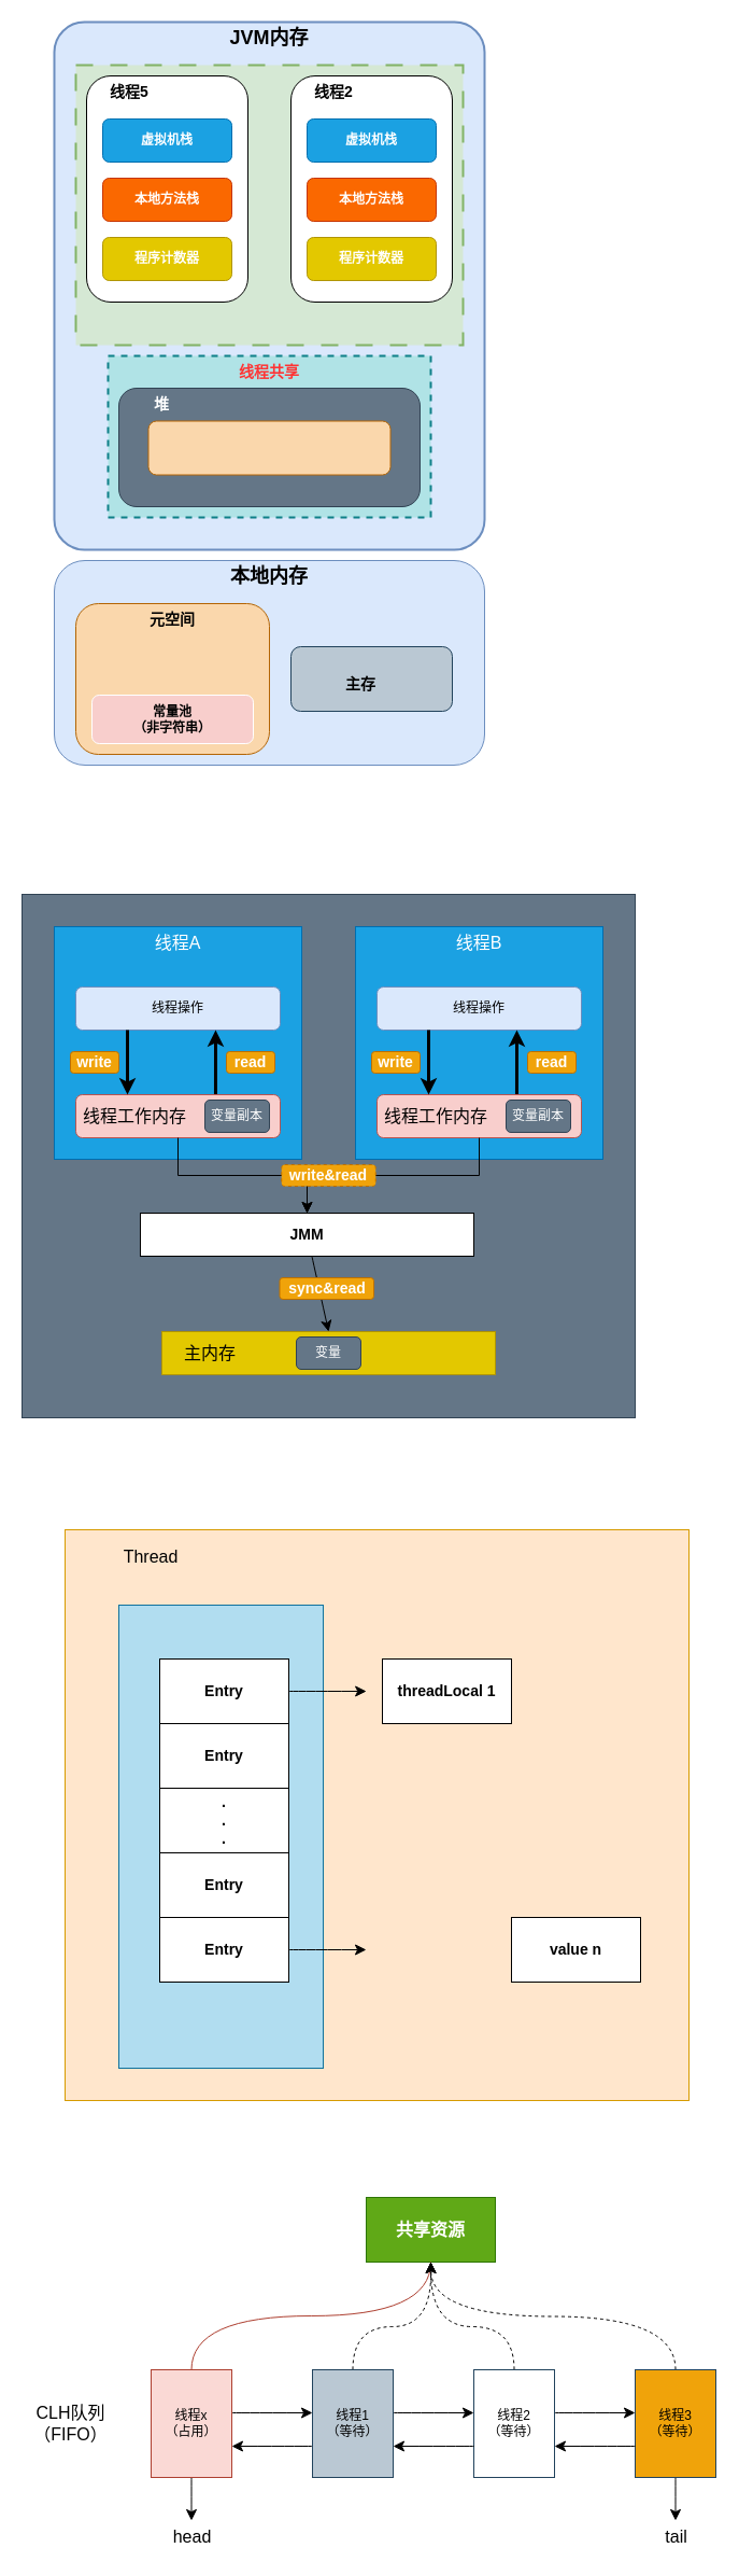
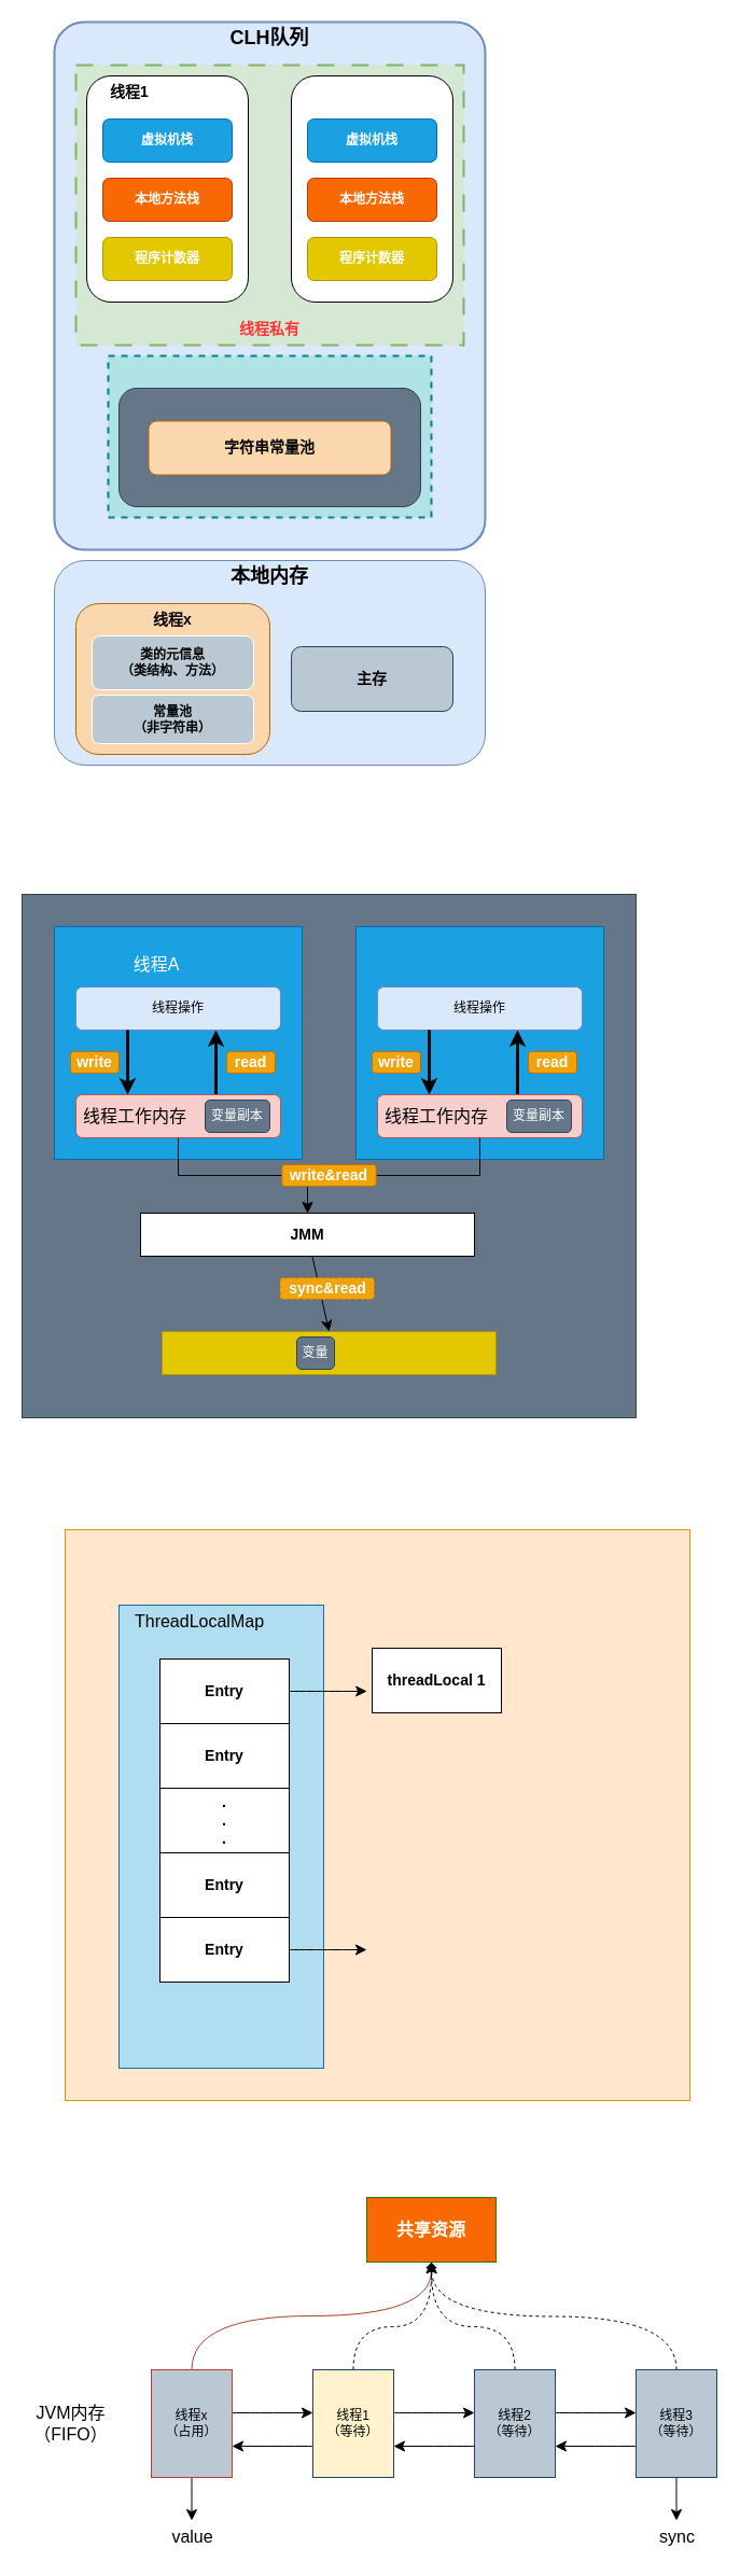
- <mxCell id="5" value="&lt;b&gt;&lt;font style=&quot;font-size: 18px;&quot;&gt;JVM内存&lt;/font&gt;&lt;/b&gt;" style="text;html=1;align=center;verticalAlign=middle;whiteSpace=wrap;rounded=0;" parent="2" vertex="1"><mxGeometry x="160" width="80" height="30" as="geometry" /></mxCell>
+ <mxCell id="5" value="&lt;b&gt;&lt;font style=&quot;font-size: 18px;&quot;&gt;CLH队列&lt;/font&gt;&lt;/b&gt;" style="text;html=1;align=center;verticalAlign=middle;whiteSpace=wrap;rounded=0;" parent="2" vertex="1"><mxGeometry x="160" width="80" height="30" as="geometry" /></mxCell>
- <mxCell id="8" value="&lt;span style=&quot;font-size: 14px;&quot;&gt;&lt;b&gt;线程5&lt;/b&gt;&lt;/span&gt;" style="text;html=1;align=center;verticalAlign=middle;whiteSpace=wrap;rounded=0;" parent="2" vertex="1"><mxGeometry x="30" y="50" width="80" height="30" as="geometry" /></mxCell>
+ <mxCell id="8" value="&lt;span style=&quot;font-size: 14px;&quot;&gt;&lt;b&gt;线程1&lt;/b&gt;&lt;/span&gt;" style="text;html=1;align=center;verticalAlign=middle;whiteSpace=wrap;rounded=0;" parent="2" vertex="1"><mxGeometry x="30" y="50" width="80" height="30" as="geometry" /></mxCell>
- <mxCell id="13" value="&lt;span style=&quot;font-size: 14px;&quot;&gt;&lt;b&gt;线程2&lt;/b&gt;&lt;/span&gt;" style="text;html=1;align=center;verticalAlign=middle;whiteSpace=wrap;rounded=0;" parent="2" vertex="1"><mxGeometry x="220" y="50" width="80" height="30" as="geometry" /></mxCell>
+ <mxCell id="17" value="&lt;span style=&quot;font-size: 14px;&quot;&gt;&lt;b&gt;&lt;font color=&quot;#ff3333&quot;&gt;线程私有&lt;/font&gt;&lt;/b&gt;&lt;/span&gt;" style="text;html=1;align=center;verticalAlign=middle;whiteSpace=wrap;rounded=0;" parent="2" vertex="1"><mxGeometry x="160" y="270" width="80" height="30" as="geometry" /></mxCell>
- <mxCell id="19" value="&lt;span style=&quot;font-size: 14px;&quot;&gt;&lt;b&gt;&lt;font color=&quot;#ff3333&quot;&gt;线程共享&lt;/font&gt;&lt;/b&gt;&lt;/span&gt;" style="text;html=1;align=center;verticalAlign=middle;whiteSpace=wrap;rounded=0;" parent="2" vertex="1"><mxGeometry x="160" y="310" width="80" height="30" as="geometry" /></mxCell>
- <mxCell id="27" value="&lt;span style=&quot;font-size: 14px;&quot;&gt;&lt;b&gt;&lt;font color=&quot;#ffffff&quot;&gt;堆&lt;/font&gt;&lt;/b&gt;&lt;/span&gt;" style="text;html=1;align=center;verticalAlign=middle;whiteSpace=wrap;rounded=0;movable=0;resizable=0;rotatable=0;deletable=0;editable=0;locked=1;connectable=0;" parent="25" vertex="1"><mxGeometry width="80" height="30" as="geometry" /></mxCell>
+ <mxCell id="29" value="&lt;span style=&quot;font-size: 14px;&quot;&gt;&lt;b&gt;字符串常量池&lt;/b&gt;&lt;/span&gt;" style="text;html=1;align=center;verticalAlign=middle;whiteSpace=wrap;rounded=0;" parent="25" vertex="1"><mxGeometry x="95" y="40" width="90" height="30" as="geometry" /></mxCell>
- <mxCell id="23" value="&lt;span style=&quot;font-size: 14px;&quot;&gt;&lt;b&gt;元空间&lt;/b&gt;&lt;/span&gt;" style="text;html=1;align=center;verticalAlign=middle;whiteSpace=wrap;rounded=0;" parent="2" vertex="1"><mxGeometry x="70" y="540" width="80" height="30" as="geometry" /></mxCell>
+ <mxCell id="23" value="&lt;span style=&quot;font-size: 14px;&quot;&gt;&lt;b&gt;线程x&lt;/b&gt;&lt;/span&gt;" style="text;html=1;align=center;verticalAlign=middle;whiteSpace=wrap;rounded=0;" parent="2" vertex="1"><mxGeometry x="70" y="540" width="80" height="30" as="geometry" /></mxCell>
+ <mxCell id="32" value="类的元信息&lt;div&gt;（类结构、方法）&lt;/div&gt;" style="rounded=1;whiteSpace=wrap;html=1;fillColor=#bac8d3;strokeColor=#FFFFFF;fontStyle=1" parent="2" vertex="1"><mxGeometry x="35" y="570" width="150" height="50" as="geometry" /></mxCell>
- <mxCell id="24" value="&lt;span style=&quot;font-size: 14px;&quot;&gt;&lt;b&gt;主存&lt;/b&gt;&lt;/span&gt;" style="text;html=1;align=center;verticalAlign=middle;whiteSpace=wrap;rounded=0;" parent="2" vertex="1"><mxGeometry x="245" y="600" width="80" height="30" as="geometry" /></mxCell>
+ <mxCell id="24" value="&lt;span style=&quot;font-size: 14px;&quot;&gt;&lt;b&gt;主存&lt;/b&gt;&lt;/span&gt;" style="text;html=1;align=center;verticalAlign=middle;whiteSpace=wrap;rounded=0;" parent="2" vertex="1"><mxGeometry x="255" y="595" width="80" height="30" as="geometry" /></mxCell>
- <mxCell id="31" value="常量池&lt;div&gt;（非字符串）&lt;/div&gt;" style="rounded=1;whiteSpace=wrap;html=1;fillColor=#f8cecc;strokeColor=#FFFFFF;fontStyle=1;" parent="2" vertex="1"><mxGeometry x="35" y="625" width="150" height="45" as="geometry" /></mxCell>
+ <mxCell id="31" value="常量池&lt;div&gt;（非字符串）&lt;/div&gt;" style="rounded=1;whiteSpace=wrap;html=1;fillColor=#bac8d3;strokeColor=#FFFFFF;fontStyle=1" parent="2" vertex="1"><mxGeometry x="35" y="625" width="150" height="45" as="geometry" /></mxCell>
- <mxCell id="42" value="&lt;font color=&quot;#ffffff&quot;&gt;线程A&lt;/font&gt;" style="text;html=1;align=center;verticalAlign=middle;whiteSpace=wrap;rounded=0;fontSize=16;" vertex="1" parent="33"><mxGeometry x="115" y="30" width="60" height="30" as="geometry" /></mxCell>
+ <mxCell id="42" value="&lt;font color=&quot;#ffffff&quot;&gt;线程A&lt;/font&gt;" style="text;html=1;align=center;verticalAlign=middle;whiteSpace=wrap;rounded=0;fontSize=16;" vertex="1" parent="33"><mxGeometry x="95" y="50" width="60" height="30" as="geometry" /></mxCell>
- <mxCell id="52" value="&lt;font color=&quot;#ffffff&quot;&gt;线程B&lt;/font&gt;" style="text;html=1;align=center;verticalAlign=middle;whiteSpace=wrap;rounded=0;fontSize=16;" vertex="1" parent="33"><mxGeometry x="395" y="30" width="60" height="30" as="geometry" /></mxCell>
- <mxCell id="62" value="&lt;font size=&quot;1&quot; color=&quot;#ffffff&quot;&gt;&lt;b style=&quot;font-size: 14px;&quot;&gt;write&amp;amp;read&lt;/b&gt;&lt;/font&gt;" style="rounded=1;whiteSpace=wrap;html=1;fillColor=#f0a30a;fontColor=#000000;strokeColor=#BD7000;dashed=1;" vertex="1" parent="33"><mxGeometry x="241.25" y="251" width="87.5" height="20" as="geometry" /></mxCell>
+ <mxCell id="62" value="&lt;font size=&quot;1&quot; color=&quot;#ffffff&quot;&gt;&lt;b style=&quot;font-size: 14px;&quot;&gt;write&amp;amp;read&lt;/b&gt;&lt;/font&gt;" style="rounded=1;whiteSpace=wrap;html=1;fillColor=#f0a30a;fontColor=#000000;strokeColor=#BD7000;" vertex="1" parent="33"><mxGeometry x="241.25" y="251" width="87.5" height="20" as="geometry" /></mxCell>
- <mxCell id="63" value="&lt;font size=&quot;1&quot; color=&quot;#ffffff&quot;&gt;&lt;b style=&quot;font-size: 14px;&quot;&gt;sync&amp;amp;read&lt;/b&gt;&lt;/font&gt;" style="rounded=1;whiteSpace=wrap;html=1;fillColor=#f0a30a;fontColor=#000000;strokeColor=#BD7000;" vertex="1" parent="33"><mxGeometry x="239.5" y="356" width="87.5" height="20" as="geometry" /></mxCell>
+ <mxCell id="63" value="&lt;font size=&quot;1&quot; color=&quot;#ffffff&quot;&gt;&lt;b style=&quot;font-size: 14px;&quot;&gt;sync&amp;amp;read&lt;/b&gt;&lt;/font&gt;" style="rounded=1;whiteSpace=wrap;html=1;fillColor=#f0a30a;fontColor=#000000;strokeColor=#BD7000;dashed=1;" vertex="1" parent="33"><mxGeometry x="239.5" y="356" width="87.5" height="20" as="geometry" /></mxCell>
- <mxCell id="60" value="主内存" style="text;html=1;align=center;verticalAlign=middle;whiteSpace=wrap;rounded=0;fontSize=16;" vertex="1" parent="33"><mxGeometry x="130" y="411" width="90" height="30" as="geometry" /></mxCell>
- <mxCell id="61" value="变量" style="rounded=1;whiteSpace=wrap;html=1;fillColor=#647687;strokeColor=#314354;fontColor=#ffffff;" vertex="1" parent="33"><mxGeometry x="255" y="411" width="60" height="30" as="geometry" /></mxCell>
+ <mxCell id="61" value="变量" style="rounded=1;whiteSpace=wrap;html=1;fillColor=#647687;strokeColor=#314354;fontColor=#ffffff;" vertex="1" parent="33"><mxGeometry x="255" y="411" width="35" height="30" as="geometry" /></mxCell>
- <mxCell id="85" value="Thread" style="text;html=1;align=center;verticalAlign=middle;whiteSpace=wrap;rounded=0;fontSize=16;" vertex="1" parent="1"><mxGeometry x="110" y="1430" width="60" height="30" as="geometry" /></mxCell>
+ <mxCell id="87" value="ThreadLocalMap" style="text;html=1;align=center;verticalAlign=middle;whiteSpace=wrap;rounded=0;fontSize=16;" vertex="1" parent="1"><mxGeometry x="110" y="1490" width="150" height="30" as="geometry" /></mxCell>
- <mxCell id="95" value="&lt;b&gt;&lt;font style=&quot;font-size: 14px;&quot;&gt;threadLocal 1&lt;/font&gt;&lt;/b&gt;" style="rounded=0;whiteSpace=wrap;html=1;" vertex="1" parent="1"><mxGeometry x="355" y="1540" width="120" height="60" as="geometry" /></mxCell>
+ <mxCell id="95" value="&lt;b&gt;&lt;font style=&quot;font-size: 14px;&quot;&gt;threadLocal 1&lt;/font&gt;&lt;/b&gt;" style="rounded=0;whiteSpace=wrap;html=1;" vertex="1" parent="1"><mxGeometry x="345" y="1530" width="120" height="60" as="geometry" /></mxCell>
- <mxCell id="96" value="&lt;b&gt;&lt;font style=&quot;font-size: 14px;&quot;&gt;value n&lt;/font&gt;&lt;/b&gt;" style="rounded=0;whiteSpace=wrap;html=1;" vertex="1" parent="1"><mxGeometry x="475" y="1780" width="120" height="60" as="geometry" /></mxCell>
- <mxCell id="64" value="&lt;b&gt;&lt;font style=&quot;font-size: 16px;&quot;&gt;共享资源&lt;/font&gt;&lt;/b&gt;" style="rounded=0;whiteSpace=wrap;html=1;fillColor=#60a917;fontColor=#ffffff;strokeColor=#2D7600;" vertex="1" parent="1"><mxGeometry x="340" y="2040" width="120" height="60" as="geometry" /></mxCell>
+ <mxCell id="64" value="&lt;b&gt;&lt;font style=&quot;font-size: 16px;&quot;&gt;共享资源&lt;/font&gt;&lt;/b&gt;" style="rounded=0;whiteSpace=wrap;html=1;fillColor=#fa6800;fontColor=#ffffff;strokeColor=#2D7600;" vertex="1" parent="1"><mxGeometry x="340" y="2040" width="120" height="60" as="geometry" /></mxCell>
- <mxCell id="67" style="edgeStyle=orthogonalEdgeStyle;rounded=0;orthogonalLoop=1;jettySize=auto;html=1;entryX=0.5;entryY=1;entryDx=0;entryDy=0;fontSize=12;startSize=8;endSize=8;curved=1;fillColor=#fad9d5;strokeColor=#ae4132;endArrow=none;" edge="1" parent="1" source="68" target="64"><mxGeometry relative="1" as="geometry"><Array as="points"><mxPoint x="178" y="2150" /><mxPoint x="400" y="2150" /></Array></mxGeometry></mxCell>
+ <mxCell id="67" style="edgeStyle=orthogonalEdgeStyle;rounded=0;orthogonalLoop=1;jettySize=auto;html=1;entryX=0.5;entryY=1;entryDx=0;entryDy=0;fontSize=12;startSize=8;endSize=8;curved=1;fillColor=#fad9d5;strokeColor=#ae4132;" edge="1" parent="1" source="68" target="64"><mxGeometry relative="1" as="geometry"><Array as="points"><mxPoint x="178" y="2150" /><mxPoint x="400" y="2150" /></Array></mxGeometry></mxCell>
- <mxCell id="74" style="edgeStyle=orthogonalEdgeStyle;curved=1;rounded=0;orthogonalLoop=1;jettySize=auto;html=1;entryX=0.5;entryY=1;entryDx=0;entryDy=0;fontSize=12;startSize=8;endSize=8;dashed=1;" edge="1" parent="1" source="75" target="64"><mxGeometry relative="1" as="geometry"><Array as="points"><mxPoint x="478" y="2160" /><mxPoint x="400" y="2160" /></Array></mxGeometry></mxCell>
+ <mxCell id="74" style="edgeStyle=orthogonalEdgeStyle;curved=1;rounded=0;orthogonalLoop=1;jettySize=auto;html=1;entryX=0.5;entryY=1;entryDx=0;entryDy=0;fontSize=12;startSize=8;endSize=8;dashed=1;endArrow=diamond;" edge="1" parent="1" source="75" target="64"><mxGeometry relative="1" as="geometry"><Array as="points"><mxPoint x="478" y="2160" /><mxPoint x="400" y="2160" /></Array></mxGeometry></mxCell>
- <mxCell id="83" value="CLH队列&lt;div&gt;（FIFO）&lt;/div&gt;" style="text;html=1;align=center;verticalAlign=middle;resizable=0;points=[];autosize=1;strokeColor=none;fillColor=none;fontSize=16;" vertex="1" parent="1"><mxGeometry x="20" y="2225" width="90" height="50" as="geometry" /></mxCell>
+ <mxCell id="83" value="JVM内存&lt;div&gt;（FIFO）&lt;/div&gt;" style="text;html=1;align=center;verticalAlign=middle;resizable=0;points=[];autosize=1;strokeColor=none;fillColor=none;fontSize=16;" vertex="1" parent="1"><mxGeometry x="20" y="2225" width="90" height="50" as="geometry" /></mxCell>
- <mxCell id="68" value="线程x&lt;div&gt;（占用）&lt;/div&gt;" style="rounded=0;whiteSpace=wrap;html=1;fillColor=#fad9d5;strokeColor=#ae4132;" vertex="1" parent="1"><mxGeometry x="140" y="2200" width="75" height="100" as="geometry" /></mxCell>
+ <mxCell id="68" value="线程x&lt;div&gt;（占用）&lt;/div&gt;" style="rounded=0;whiteSpace=wrap;html=1;fillColor=#bac8d3;strokeColor=#ae4132;" vertex="1" parent="1"><mxGeometry x="140" y="2200" width="75" height="100" as="geometry" /></mxCell>
- <mxCell id="72" value="线程1&lt;div&gt;（等待）&lt;/div&gt;" style="rounded=0;whiteSpace=wrap;html=1;fillColor=#bac8d3;strokeColor=#23445d;" vertex="1" parent="1"><mxGeometry x="290" y="2200" width="75" height="100" as="geometry" /></mxCell>
+ <mxCell id="72" value="线程1&lt;div&gt;（等待）&lt;/div&gt;" style="rounded=0;whiteSpace=wrap;html=1;fillColor=#fff2cc;strokeColor=#23445d;" vertex="1" parent="1"><mxGeometry x="290" y="2200" width="75" height="100" as="geometry" /></mxCell>
- <mxCell id="75" value="线程2&lt;div&gt;（等待）&lt;/div&gt;" style="rounded=0;whiteSpace=wrap;html=1;fillColor=#ffffff;strokeColor=#23445d;" vertex="1" parent="1"><mxGeometry x="440" y="2200" width="75" height="100" as="geometry" /></mxCell>
+ <mxCell id="75" value="线程2&lt;div&gt;（等待）&lt;/div&gt;" style="rounded=0;whiteSpace=wrap;html=1;fillColor=#bac8d3;strokeColor=#23445d;" vertex="1" parent="1"><mxGeometry x="440" y="2200" width="75" height="100" as="geometry" /></mxCell>
- <mxCell id="78" value="线程3&lt;div&gt;（等待）&lt;/div&gt;" style="rounded=0;whiteSpace=wrap;html=1;fillColor=#f0a30a;strokeColor=#23445d;" vertex="1" parent="1"><mxGeometry x="590" y="2200" width="75" height="100" as="geometry" /></mxCell>
+ <mxCell id="78" value="线程3&lt;div&gt;（等待）&lt;/div&gt;" style="rounded=0;whiteSpace=wrap;html=1;fillColor=#bac8d3;strokeColor=#23445d;" vertex="1" parent="1"><mxGeometry x="590" y="2200" width="75" height="100" as="geometry" /></mxCell>
- <mxCell id="81" value="head" style="text;html=1;align=center;verticalAlign=middle;resizable=0;points=[];autosize=1;strokeColor=none;fillColor=none;fontSize=16;" vertex="1" parent="1"><mxGeometry x="147.5" y="2340" width="60" height="30" as="geometry" /></mxCell>
+ <mxCell id="81" value="value" style="text;html=1;align=center;verticalAlign=middle;resizable=0;points=[];autosize=1;strokeColor=none;fillColor=none;fontSize=16;" vertex="1" parent="1"><mxGeometry x="147.5" y="2340" width="60" height="30" as="geometry" /></mxCell>
- <mxCell id="82" value="tail" style="text;html=1;align=center;verticalAlign=middle;resizable=0;points=[];autosize=1;strokeColor=none;fillColor=none;fontSize=16;" vertex="1" parent="1"><mxGeometry x="607.5" y="2340" width="40" height="30" as="geometry" /></mxCell>
+ <mxCell id="82" value="sync" style="text;html=1;align=center;verticalAlign=middle;resizable=0;points=[];autosize=1;strokeColor=none;fillColor=none;fontSize=16;" vertex="1" parent="1"><mxGeometry x="607.5" y="2340" width="40" height="30" as="geometry" /></mxCell>
